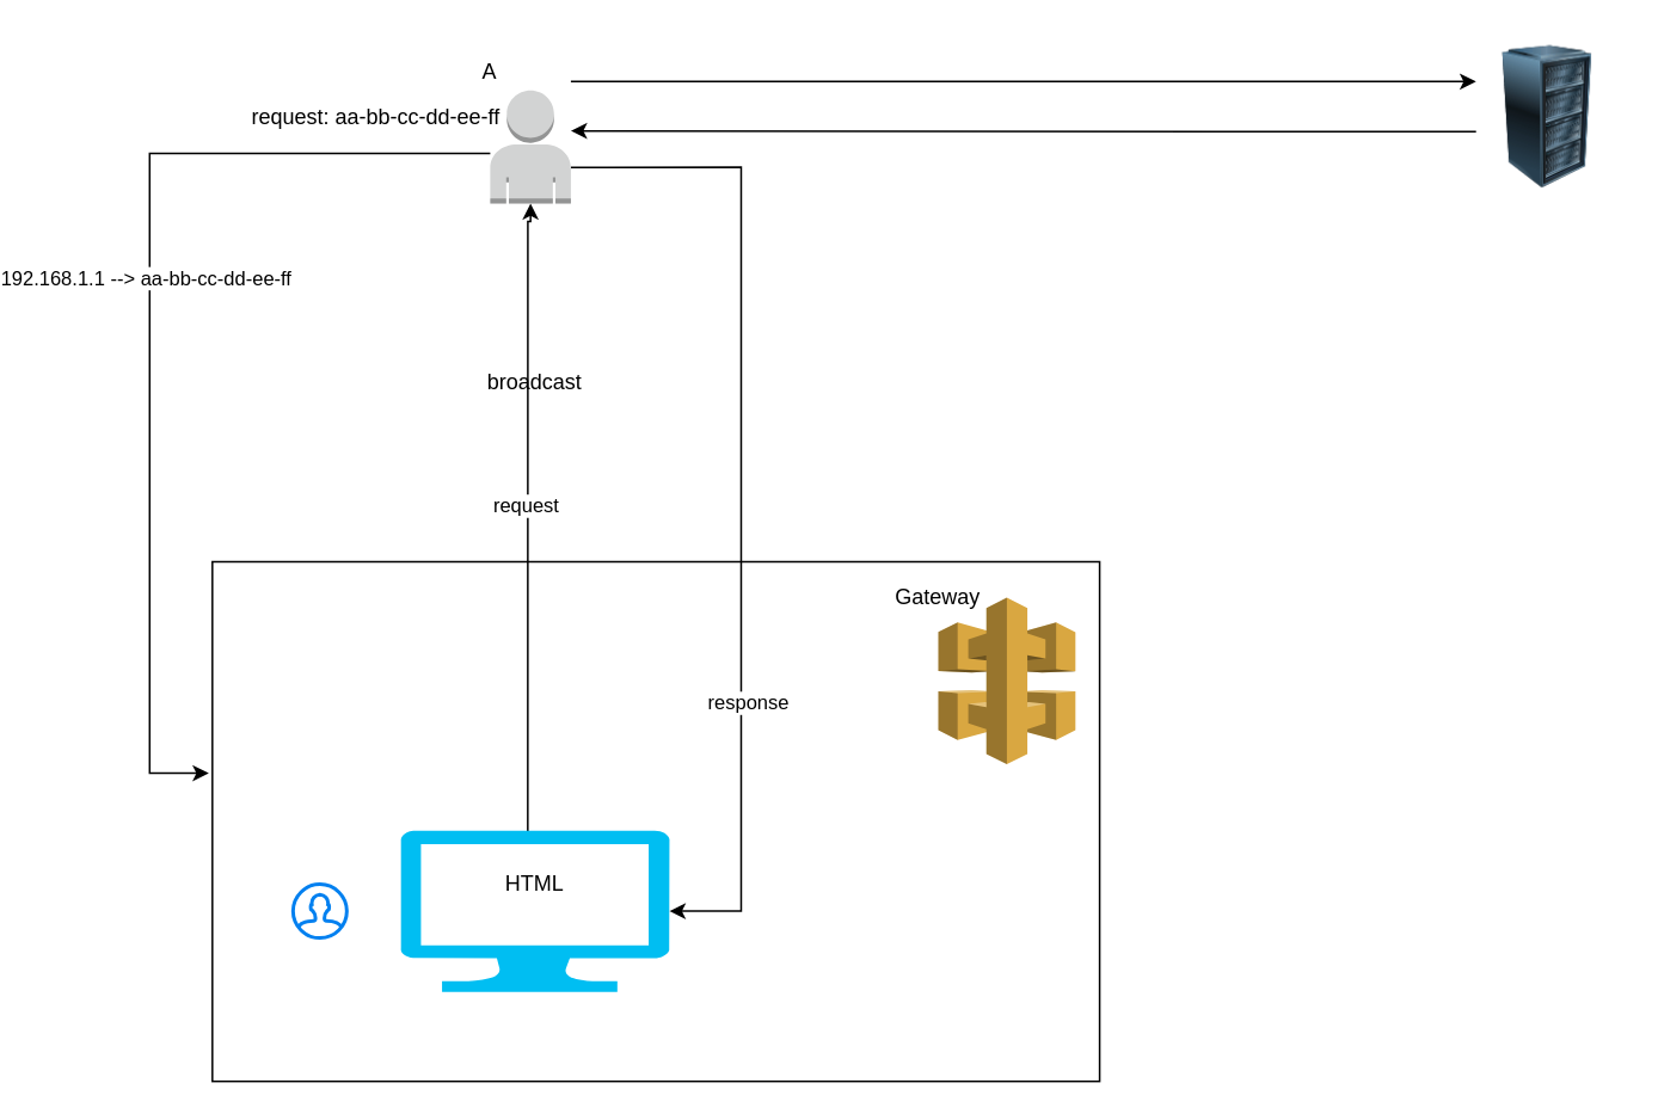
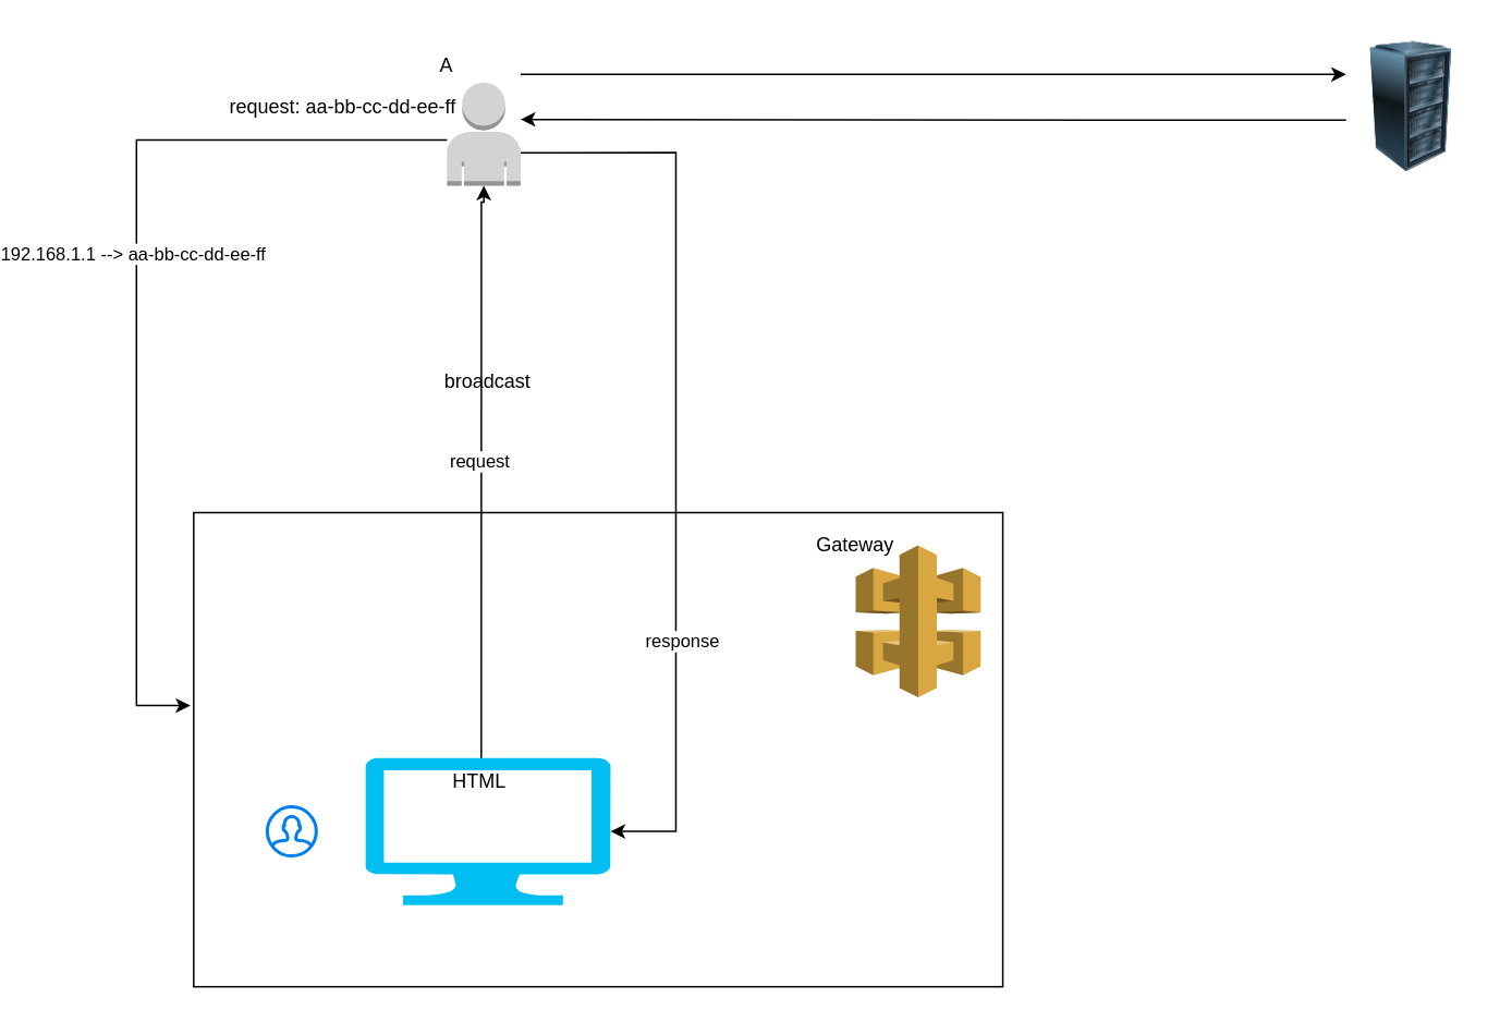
- <mxCell id="18" value="broadcast" style="text;html=1;strokeColor=none;fillColor=none;align=center;verticalAlign=middle;whiteSpace=wrap;rounded=0;" parent="1" vertex="1"><mxGeometry x="215" y="203" width="40" height="20" as="geometry" /></mxCell>
+ <mxCell id="18" value="broadcast" style="text;html=1;strokeColor=none;fillColor=none;align=center;verticalAlign=middle;whiteSpace=wrap;rounded=0;" parent="1" vertex="1"><mxGeometry x="215" y="223" width="40" height="20" as="geometry" /></mxCell>
- <mxCell id="9" value="HTML" style="text;html=1;strokeColor=none;fillColor=none;align=center;verticalAlign=middle;whiteSpace=wrap;rounded=0;" parent="1" vertex="1"><mxGeometry x="215" y="483" width="40" height="20" as="geometry" /></mxCell>
+ <mxCell id="9" value="HTML" style="text;html=1;strokeColor=none;fillColor=none;align=center;verticalAlign=middle;whiteSpace=wrap;rounded=0;" parent="1" vertex="1"><mxGeometry x="210" y="468" width="40" height="20" as="geometry" /></mxCell>
